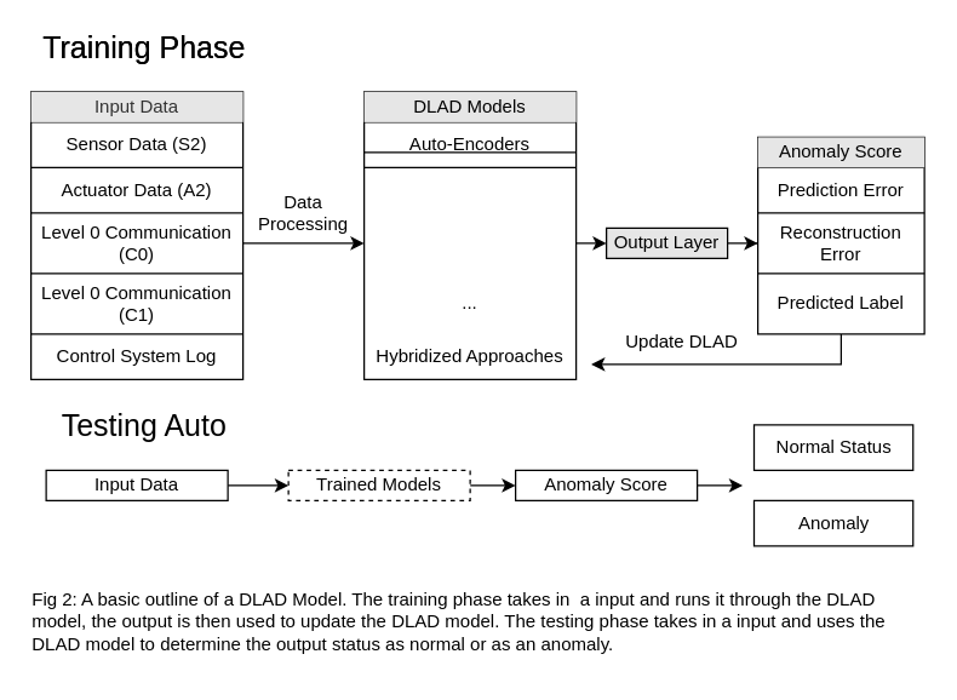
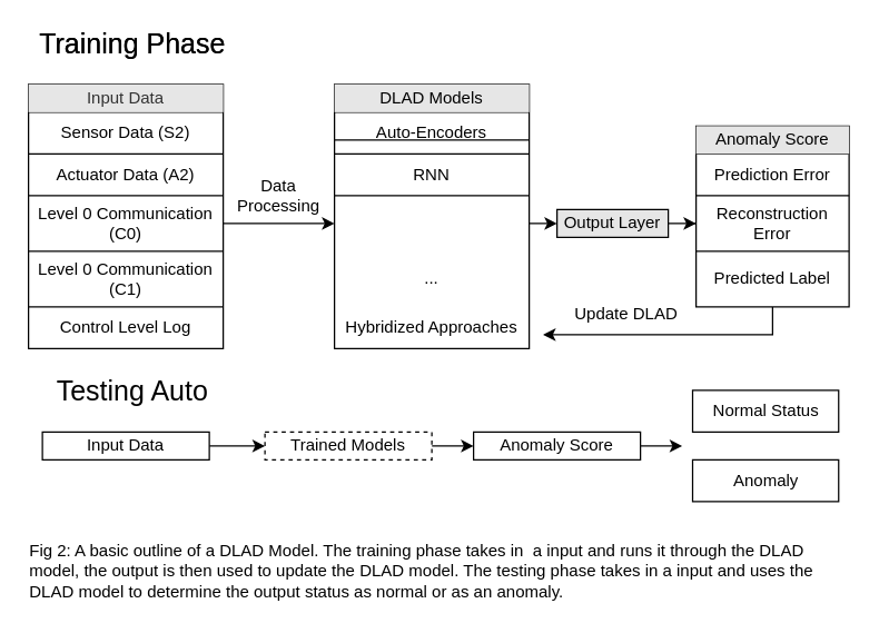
+ <mxCell id="21" value="RNN" style="shape=partialRectangle;html=1;whiteSpace=wrap;connectable=0;overflow=hidden;fillColor=none;top=0;left=0;bottom=0;right=0;" vertex="1" parent="20"><mxGeometry width="140" height="30" as="geometry" /></mxCell>
- <mxCell id="14" value="Control System Log" style="shape=partialRectangle;html=1;whiteSpace=wrap;connectable=0;overflow=hidden;fillColor=none;top=0;left=0;bottom=0;right=0;" vertex="1" parent="13"><mxGeometry width="140" height="30" as="geometry" /></mxCell>
+ <mxCell id="14" value="Control Level Log" style="shape=partialRectangle;html=1;whiteSpace=wrap;connectable=0;overflow=hidden;fillColor=none;top=0;left=0;bottom=0;right=0;" vertex="1" parent="13"><mxGeometry width="140" height="30" as="geometry" /></mxCell>
